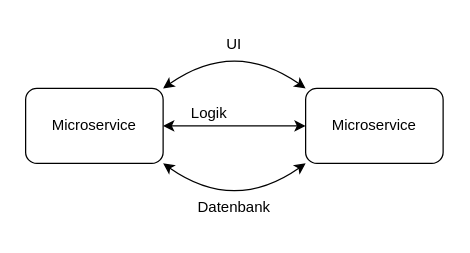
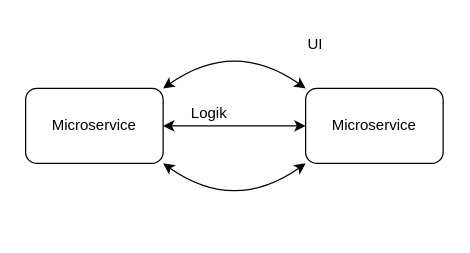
- <mxCell id="7" value="UI" style="text;html=1;strokeColor=none;fillColor=none;align=center;verticalAlign=middle;whiteSpace=wrap;rounded=0;fontSize=12;" vertex="1" parent="1"><mxGeometry x="157" y="20" width="60" height="30" as="geometry" /></mxCell>
+ <mxCell id="7" value="UI" style="text;html=1;strokeColor=none;fillColor=none;align=center;verticalAlign=middle;whiteSpace=wrap;rounded=0;fontSize=12;" vertex="1" parent="1"><mxGeometry x="222" y="20" width="60" height="30" as="geometry" /></mxCell>
- <mxCell id="9" value="Datenbank" style="text;html=1;strokeColor=none;fillColor=none;align=center;verticalAlign=middle;whiteSpace=wrap;rounded=0;fontSize=12;" vertex="1" parent="1"><mxGeometry x="157" y="150" width="60" height="30" as="geometry" /></mxCell>
